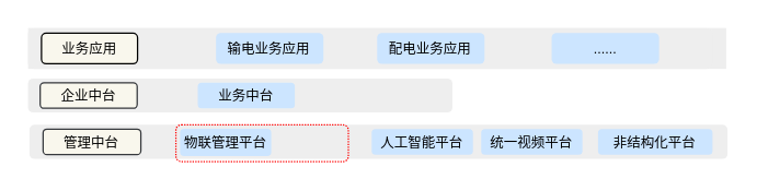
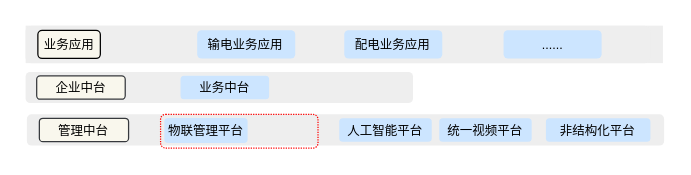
- <mxCell id="5" value="业务应用" style="rounded=1;whiteSpace=wrap;html=1;fillColor=#f9f7ed;strokeColor=default;fontSize=10;" vertex="1" parent="3"><mxGeometry x="9.81" y="3.75" width="70.19" height="22.5" as="geometry" /></mxCell>
+ <mxCell id="5" value="业务应用" style="rounded=1;whiteSpace=wrap;html=1;fillColor=#f9f7ed;strokeColor=default;fontSize=10;" vertex="1" parent="3"><mxGeometry x="9.81" y="3.75" width="50" height="22.5" as="geometry" /></mxCell>
